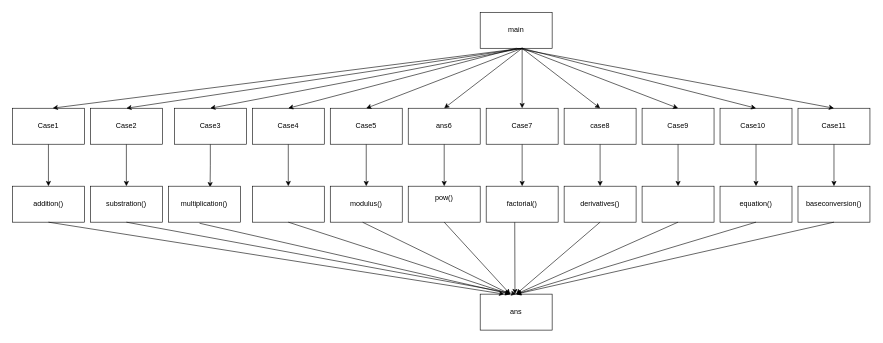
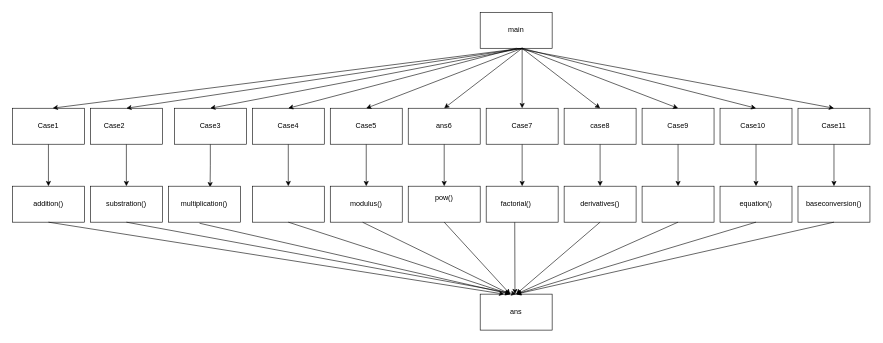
- <mxCell id="37" value="Case2" style="text;html=1;strokeColor=none;fillColor=none;align=center;verticalAlign=middle;whiteSpace=wrap;rounded=0;" vertex="1" parent="1"><mxGeometry x="180" y="195" width="60" height="30" as="geometry" /></mxCell>
+ <mxCell id="37" value="Case2" style="text;html=1;strokeColor=none;fillColor=none;align=center;verticalAlign=middle;whiteSpace=wrap;rounded=0;" vertex="1" parent="1"><mxGeometry x="160" y="195" width="60" height="30" as="geometry" /></mxCell>
- <mxCell id="75" value="factorial()" style="text;html=1;strokeColor=none;fillColor=none;align=center;verticalAlign=middle;whiteSpace=wrap;rounded=0;" vertex="1" parent="1"><mxGeometry x="840" y="325" width="60" height="30" as="geometry" /></mxCell>
+ <mxCell id="75" value="factorial()" style="text;html=1;strokeColor=none;fillColor=none;align=center;verticalAlign=middle;whiteSpace=wrap;rounded=0;" vertex="1" parent="1"><mxGeometry x="830" y="325" width="60" height="30" as="geometry" /></mxCell>
